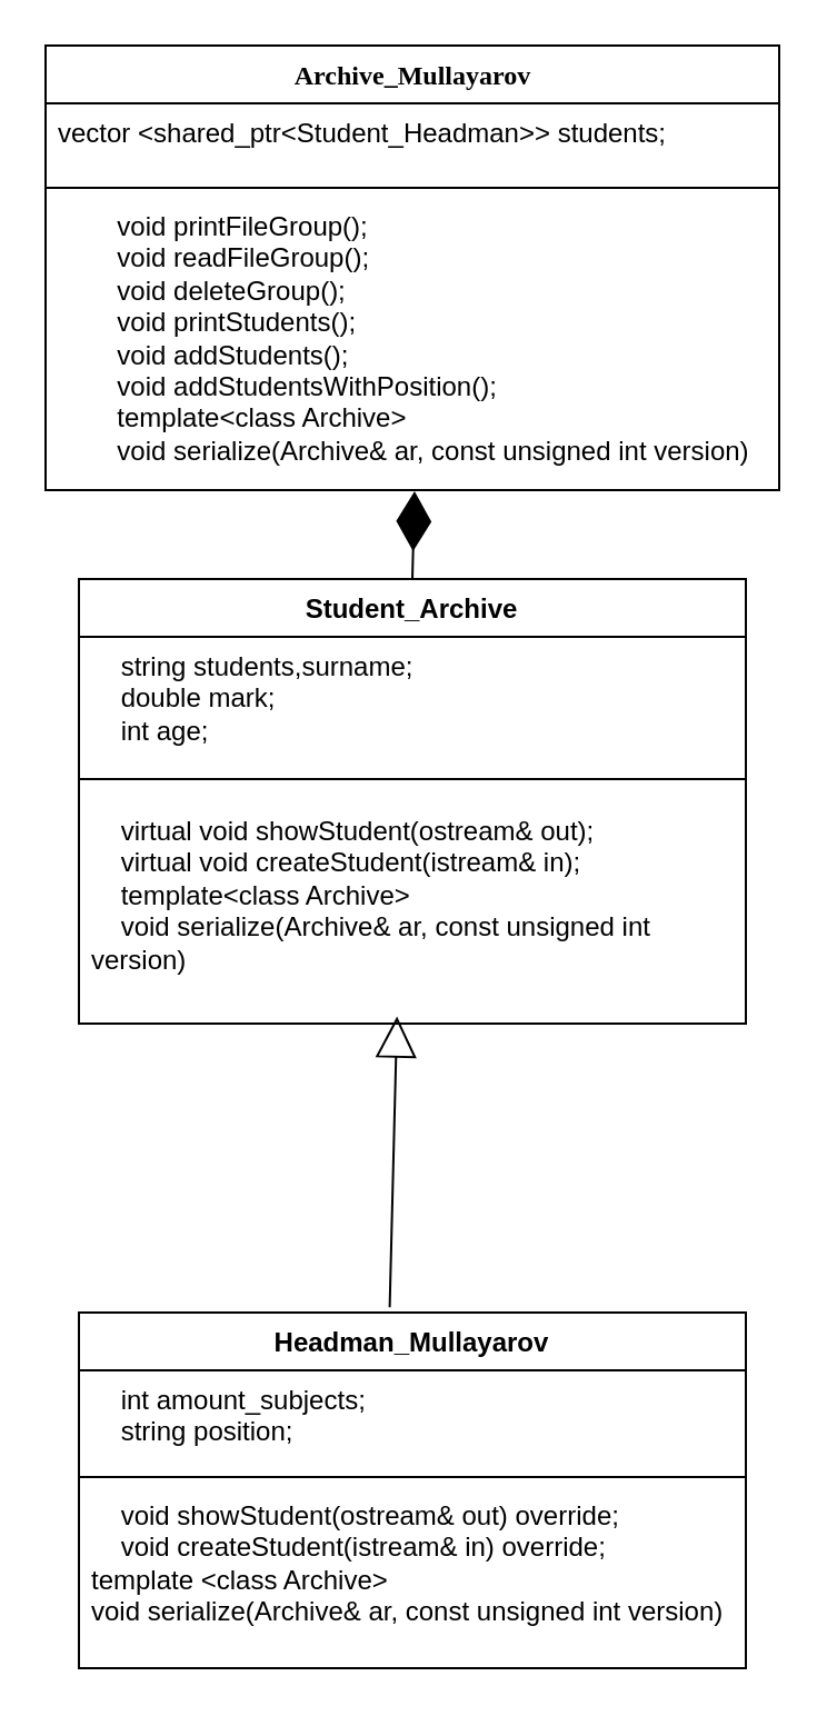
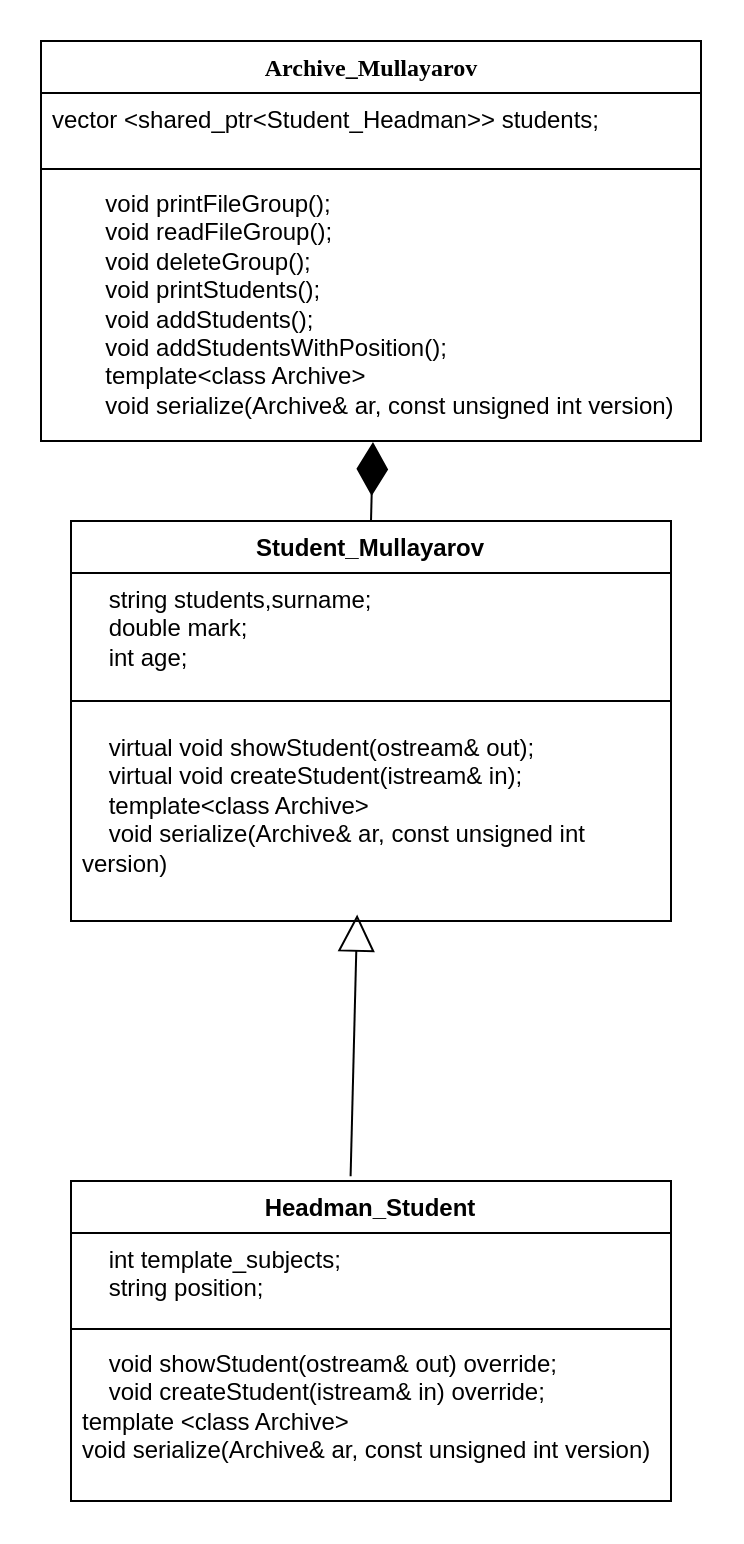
- <mxCell id="6" value="Student_Archive" style="swimlane;fontStyle=1;align=center;verticalAlign=top;childLayout=stackLayout;horizontal=1;startSize=26;horizontalStack=0;resizeParent=1;resizeParentMax=0;resizeLast=0;collapsible=1;marginBottom=0;whiteSpace=wrap;html=1;" parent="1" vertex="1"><mxGeometry x="35" y="260" width="300" height="200" as="geometry" /></mxCell>
+ <mxCell id="6" value="Student_Mullayarov" style="swimlane;fontStyle=1;align=center;verticalAlign=top;childLayout=stackLayout;horizontal=1;startSize=26;horizontalStack=0;resizeParent=1;resizeParentMax=0;resizeLast=0;collapsible=1;marginBottom=0;whiteSpace=wrap;html=1;" parent="1" vertex="1"><mxGeometry x="35" y="260" width="300" height="200" as="geometry" /></mxCell>
- <mxCell id="10" value="Headman_Mullayarov" style="swimlane;fontStyle=1;align=center;verticalAlign=top;childLayout=stackLayout;horizontal=1;startSize=26;horizontalStack=0;resizeParent=1;resizeParentMax=0;resizeLast=0;collapsible=1;marginBottom=0;whiteSpace=wrap;html=1;" parent="1" vertex="1"><mxGeometry x="35" y="590" width="300" height="160" as="geometry" /></mxCell>
+ <mxCell id="10" value="Headman_Student" style="swimlane;fontStyle=1;align=center;verticalAlign=top;childLayout=stackLayout;horizontal=1;startSize=26;horizontalStack=0;resizeParent=1;resizeParentMax=0;resizeLast=0;collapsible=1;marginBottom=0;whiteSpace=wrap;html=1;" parent="1" vertex="1"><mxGeometry x="35" y="590" width="300" height="160" as="geometry" /></mxCell>
- <mxCell id="11" value="&lt;div&gt;&amp;nbsp; &amp;nbsp; int amount_subjects;&lt;/div&gt;&lt;div&gt;&amp;nbsp; &amp;nbsp; string position;&lt;/div&gt;" style="text;strokeColor=none;fillColor=none;align=left;verticalAlign=top;spacingLeft=4;spacingRight=4;overflow=hidden;rotatable=0;points=[[0,0.5],[1,0.5]];portConstraint=eastwest;whiteSpace=wrap;html=1;" parent="10" vertex="1"><mxGeometry y="26" width="300" height="44" as="geometry" /></mxCell>
+ <mxCell id="11" value="&lt;div&gt;&amp;nbsp; &amp;nbsp; int template_subjects;&lt;/div&gt;&lt;div&gt;&amp;nbsp; &amp;nbsp; string position;&lt;/div&gt;" style="text;strokeColor=none;fillColor=none;align=left;verticalAlign=top;spacingLeft=4;spacingRight=4;overflow=hidden;rotatable=0;points=[[0,0.5],[1,0.5]];portConstraint=eastwest;whiteSpace=wrap;html=1;" parent="10" vertex="1"><mxGeometry y="26" width="300" height="44" as="geometry" /></mxCell>
